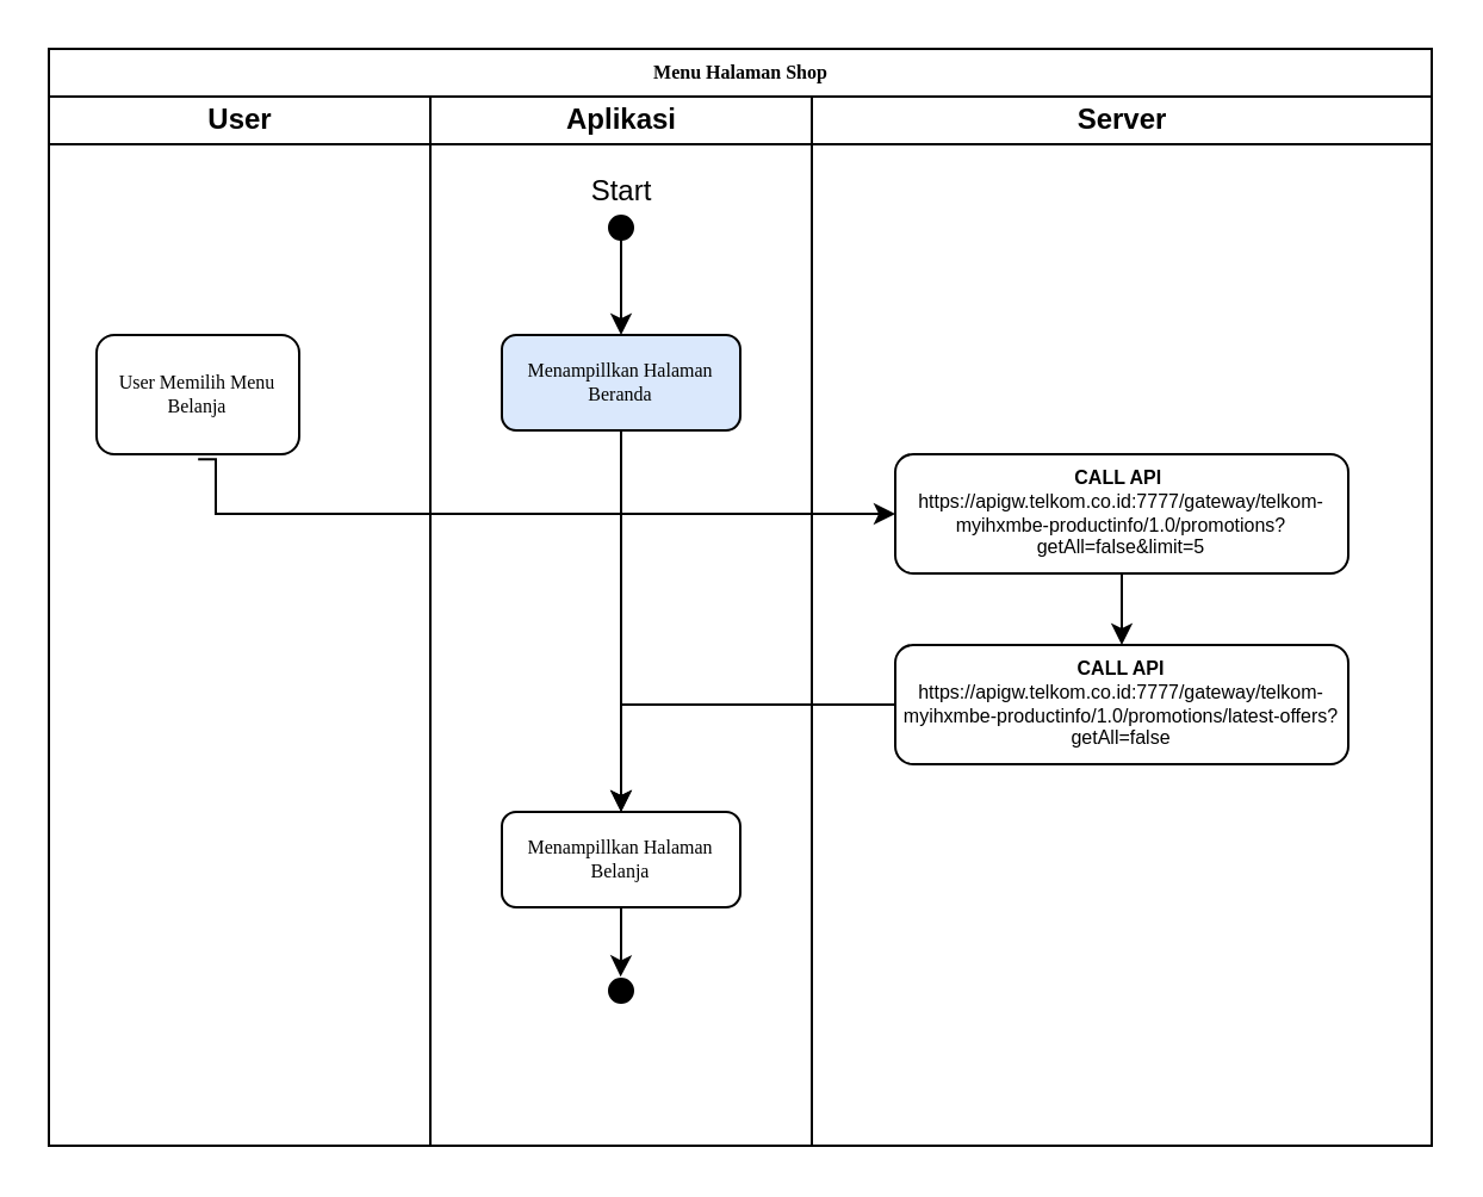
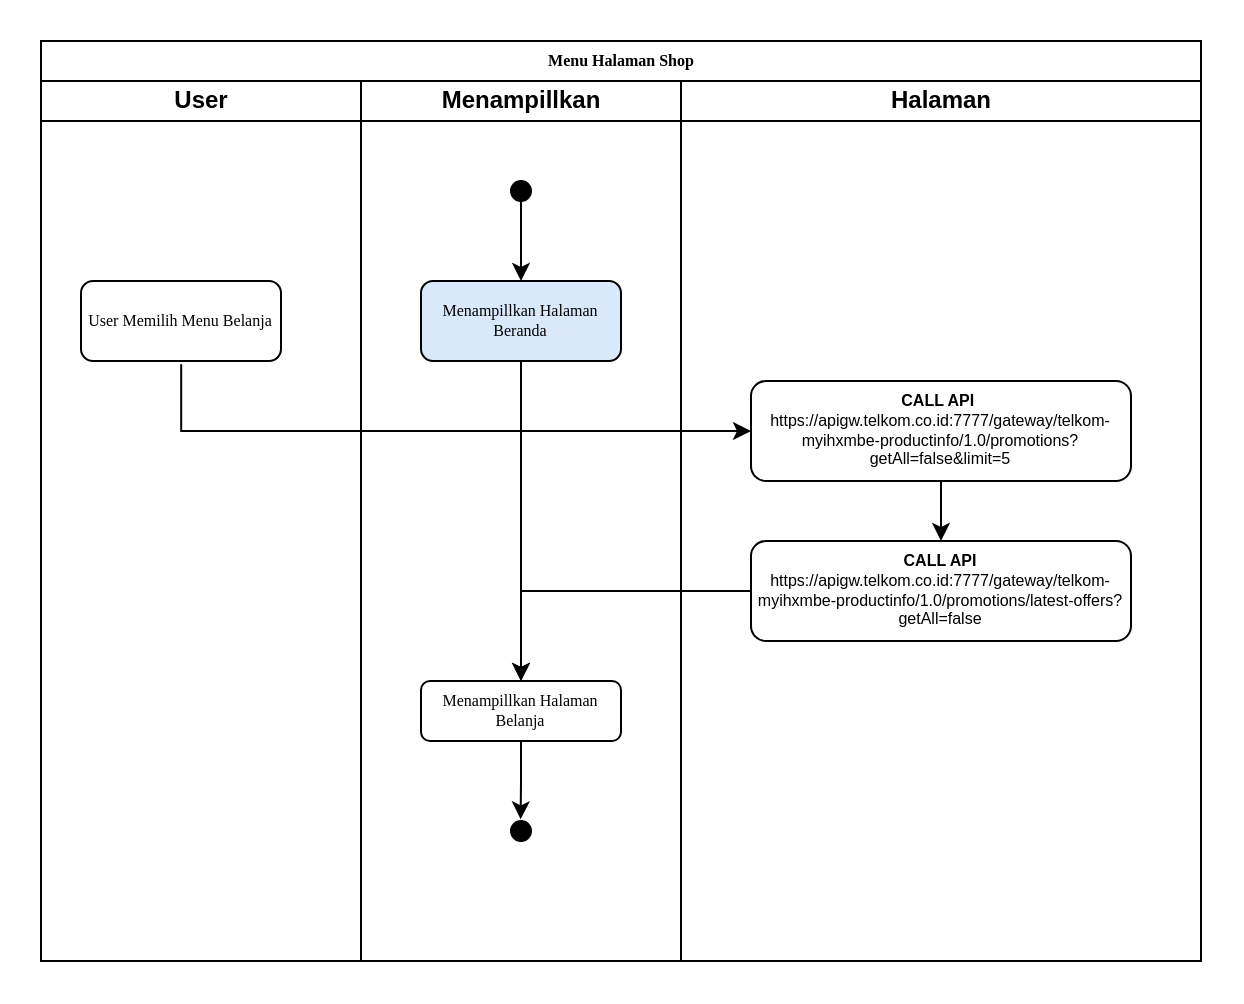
- <mxCell id="5" value="Aplikasi" style="swimlane;html=1;startSize=20;" parent="2" vertex="1"><mxGeometry x="160" y="20" width="160" height="440" as="geometry" /></mxCell>
+ <mxCell id="5" value="Menampillkan" style="swimlane;html=1;startSize=20;" parent="2" vertex="1"><mxGeometry x="160" y="20" width="160" height="440" as="geometry" /></mxCell>
- <mxCell id="13" value="Server" style="swimlane;html=1;startSize=20;" parent="2" vertex="1"><mxGeometry x="320" y="20" width="260" height="440" as="geometry" /></mxCell>
+ <mxCell id="13" value="Halaman" style="swimlane;html=1;startSize=20;" parent="2" vertex="1"><mxGeometry x="320" y="20" width="260" height="440" as="geometry" /></mxCell>
- <mxCell id="8" value="Start" style="text;html=1;resizable=0;autosize=1;align=center;verticalAlign=middle;points=[];fillColor=none;strokeColor=none;rounded=0;" vertex="1" parent="5"><mxGeometry x="60" y="30" width="40" height="20" as="geometry" /></mxCell>
- <mxCell id="4" value="User Memilih Menu Belanja" style="rounded=1;whiteSpace=wrap;html=1;shadow=0;labelBackgroundColor=none;strokeWidth=1;fontFamily=Verdana;fontSize=8;align=center;" parent="3" vertex="1"><mxGeometry x="20" y="100" width="85" height="50" as="geometry" /></mxCell>
+ <mxCell id="4" value="User Memilih Menu Belanja" style="rounded=1;whiteSpace=wrap;html=1;shadow=0;labelBackgroundColor=none;strokeWidth=1;fontFamily=Verdana;fontSize=8;align=center;" parent="3" vertex="1"><mxGeometry x="20" y="100" width="100" height="40" as="geometry" /></mxCell>
- <mxCell id="10" value="&lt;span&gt;Menampillkan Halaman Belanja&lt;/span&gt;" style="rounded=1;whiteSpace=wrap;html=1;shadow=0;labelBackgroundColor=none;strokeWidth=1;fontFamily=Verdana;fontSize=8;align=center;" parent="5" vertex="1"><mxGeometry x="30" y="300" width="100" height="40" as="geometry" /></mxCell>
+ <mxCell id="10" value="&lt;span&gt;Menampillkan Halaman Belanja&lt;/span&gt;" style="rounded=1;whiteSpace=wrap;html=1;shadow=0;labelBackgroundColor=none;strokeWidth=1;fontFamily=Verdana;fontSize=8;align=center;" parent="5" vertex="1"><mxGeometry x="30" y="300" width="100" height="30" as="geometry" /></mxCell>
